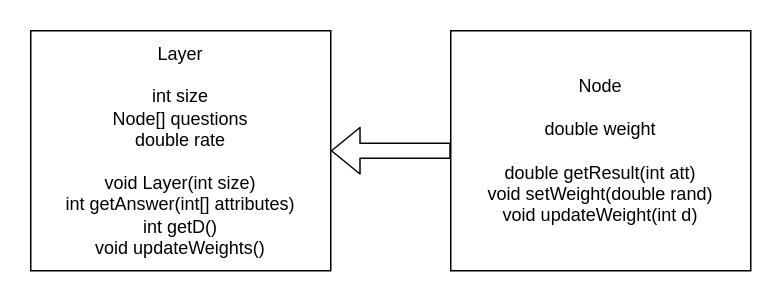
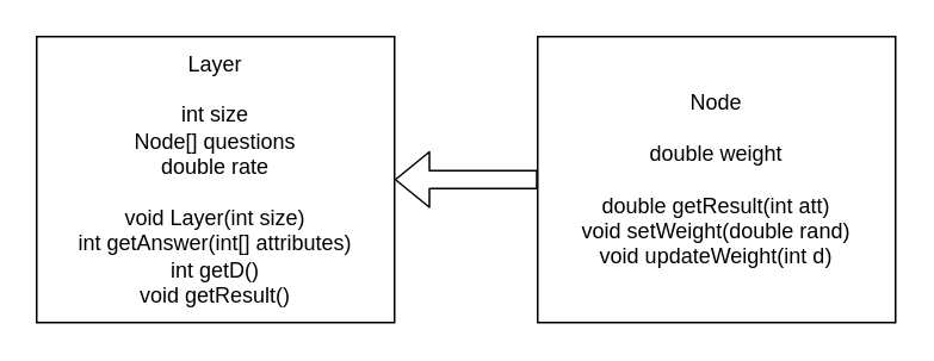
- <mxCell id="3" value="&lt;div&gt;Layer&lt;/div&gt;&lt;div&gt;&lt;br&gt;&lt;/div&gt;&lt;div&gt;int size&lt;br&gt;&lt;/div&gt;&lt;div&gt;Node[] questions&lt;/div&gt;&lt;div&gt;double rate&lt;br&gt;&lt;/div&gt;&lt;div&gt;&lt;br&gt;&lt;/div&gt;&lt;div&gt;void Layer(int size)&lt;/div&gt;&lt;div&gt;int getAnswer(int[] attributes)&lt;/div&gt;&lt;div&gt;int getD()&lt;br&gt;&lt;/div&gt;&lt;div&gt;void updateWeights()&lt;br&gt;&lt;/div&gt;" style="rounded=0;whiteSpace=wrap;html=1;" vertex="1" parent="1"><mxGeometry x="20" y="20" width="200" height="160" as="geometry" /></mxCell>
+ <mxCell id="3" value="&lt;div&gt;Layer&lt;/div&gt;&lt;div&gt;&lt;br&gt;&lt;/div&gt;&lt;div&gt;int size&lt;br&gt;&lt;/div&gt;&lt;div&gt;Node[] questions&lt;/div&gt;&lt;div&gt;double rate&lt;br&gt;&lt;/div&gt;&lt;div&gt;&lt;br&gt;&lt;/div&gt;&lt;div&gt;void Layer(int size)&lt;/div&gt;&lt;div&gt;int getAnswer(int[] attributes)&lt;/div&gt;&lt;div&gt;int getD()&lt;br&gt;&lt;/div&gt;&lt;div&gt;void getResult()&lt;br&gt;&lt;/div&gt;" style="rounded=0;whiteSpace=wrap;html=1;" vertex="1" parent="1"><mxGeometry x="20" y="20" width="200" height="160" as="geometry" /></mxCell>
